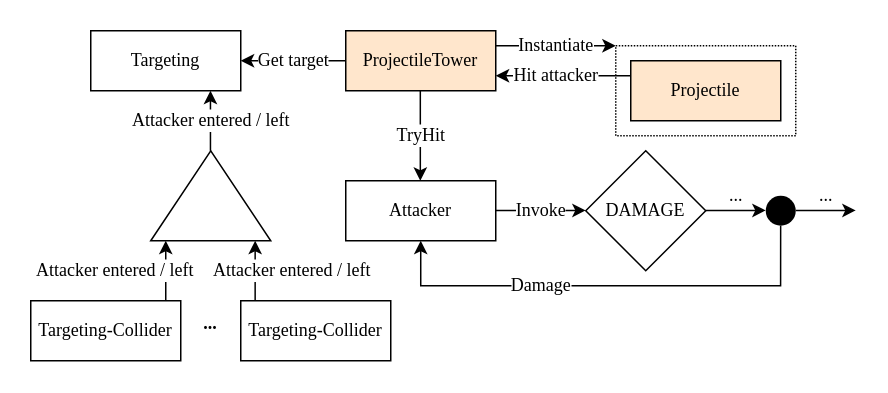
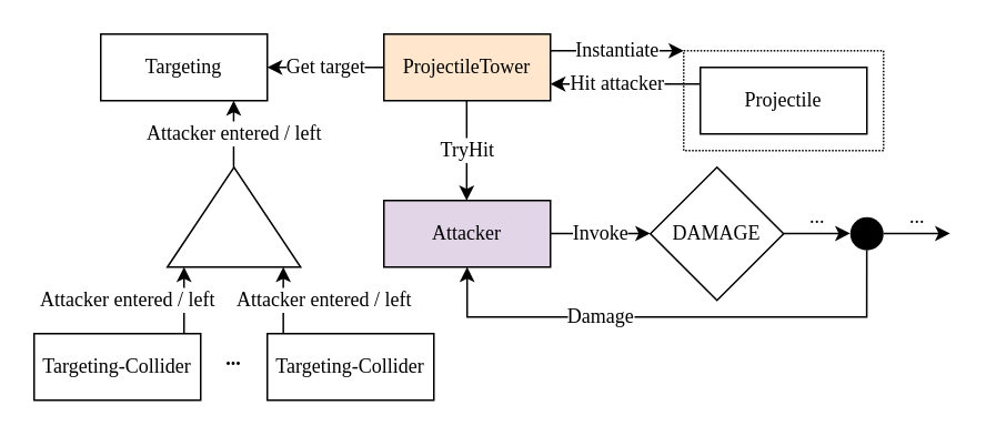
- <mxCell id="12" value="Projectile" style="rounded=0;whiteSpace=wrap;html=1;fontFamily=&quot;Latin Modern Mono 12&quot;;fillColor=#ffe6cc;" vertex="1" parent="1"><mxGeometry x="420" y="40" width="100" height="40" as="geometry" /></mxCell>
+ <mxCell id="12" value="Projectile" style="rounded=0;whiteSpace=wrap;html=1;fontFamily=&quot;Latin Modern Mono 12&quot;;" vertex="1" parent="1"><mxGeometry x="420" y="40" width="100" height="40" as="geometry" /></mxCell>
- <mxCell id="14" value="Attacker" style="rounded=0;whiteSpace=wrap;html=1;fontFamily=&quot;Latin Modern Mono 12&quot;;" vertex="1" parent="1"><mxGeometry x="230" y="120" width="100" height="40" as="geometry" /></mxCell>
+ <mxCell id="14" value="Attacker" style="rounded=0;whiteSpace=wrap;html=1;fontFamily=&quot;Latin Modern Mono 12&quot;;fillColor=#e1d5e7;" vertex="1" parent="1"><mxGeometry x="230" y="120" width="100" height="40" as="geometry" /></mxCell>
